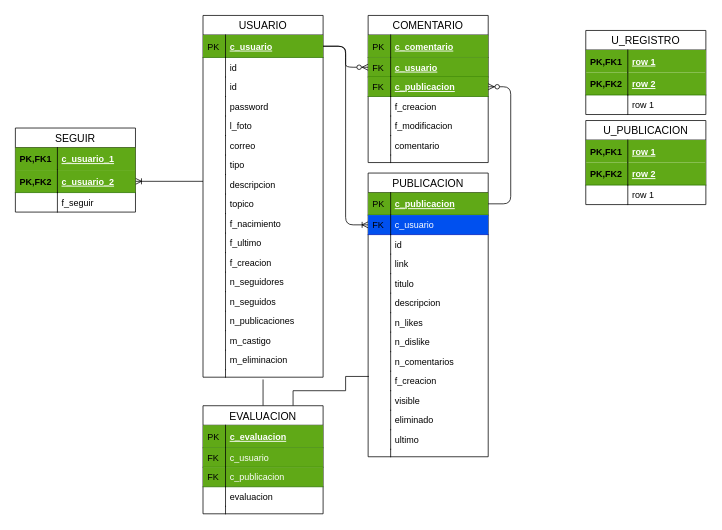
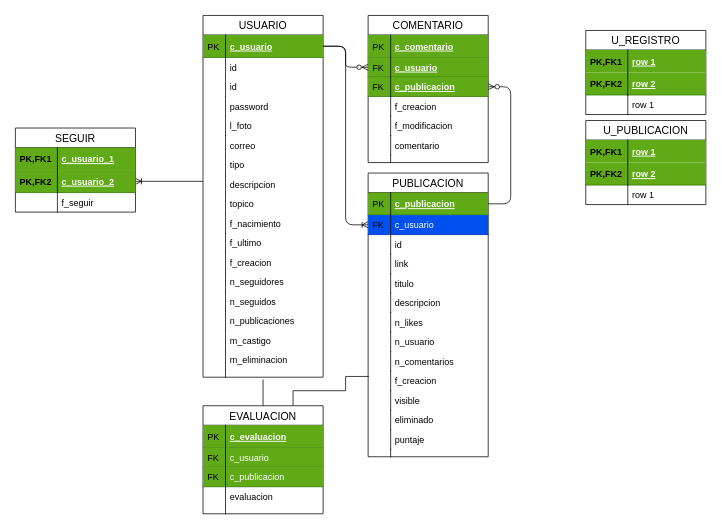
- <mxCell id="70" value="n_dislike" style="shape=partialRectangle;top=0;left=0;right=0;bottom=0;align=left;verticalAlign=top;fillColor=none;spacingLeft=34;spacingRight=4;overflow=hidden;rotatable=0;points=[[0,0.5],[1,0.5]];portConstraint=eastwest;dropTarget=0;fontSize=12;" vertex="1" parent="55"><mxGeometry y="212" width="160" height="26" as="geometry" /></mxCell>
+ <mxCell id="70" value="n_usuario" style="shape=partialRectangle;top=0;left=0;right=0;bottom=0;align=left;verticalAlign=top;fillColor=none;spacingLeft=34;spacingRight=4;overflow=hidden;rotatable=0;points=[[0,0.5],[1,0.5]];portConstraint=eastwest;dropTarget=0;fontSize=12;" vertex="1" parent="55"><mxGeometry y="212" width="160" height="26" as="geometry" /></mxCell>
- <mxCell id="80" value="ultimo" style="shape=partialRectangle;top=0;left=0;right=0;bottom=0;align=left;verticalAlign=top;fillColor=none;spacingLeft=34;spacingRight=4;overflow=hidden;rotatable=0;points=[[0,0.5],[1,0.5]];portConstraint=eastwest;dropTarget=0;fontSize=12;" vertex="1" parent="55"><mxGeometry y="342" width="160" height="26" as="geometry" /></mxCell>
+ <mxCell id="80" value="puntaje" style="shape=partialRectangle;top=0;left=0;right=0;bottom=0;align=left;verticalAlign=top;fillColor=none;spacingLeft=34;spacingRight=4;overflow=hidden;rotatable=0;points=[[0,0.5],[1,0.5]];portConstraint=eastwest;dropTarget=0;fontSize=12;" vertex="1" parent="55"><mxGeometry y="342" width="160" height="26" as="geometry" /></mxCell>
